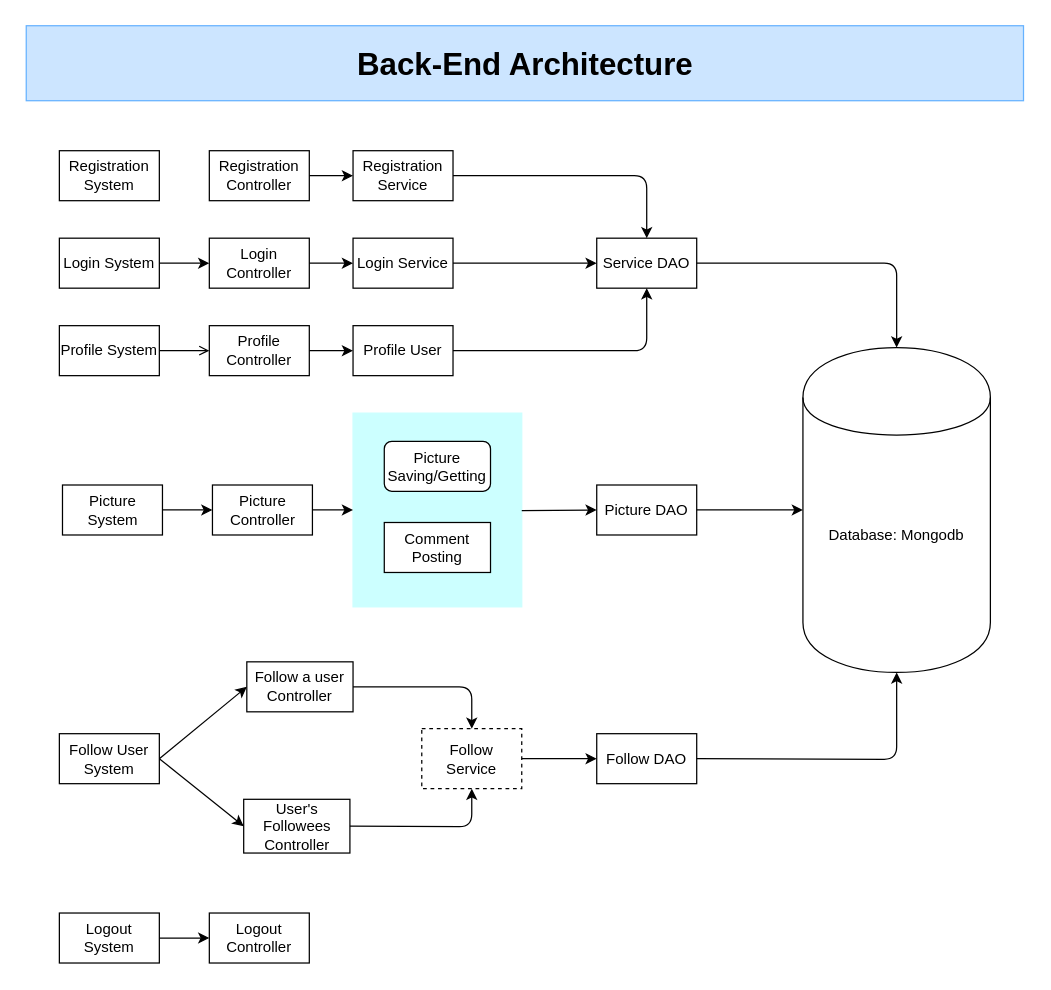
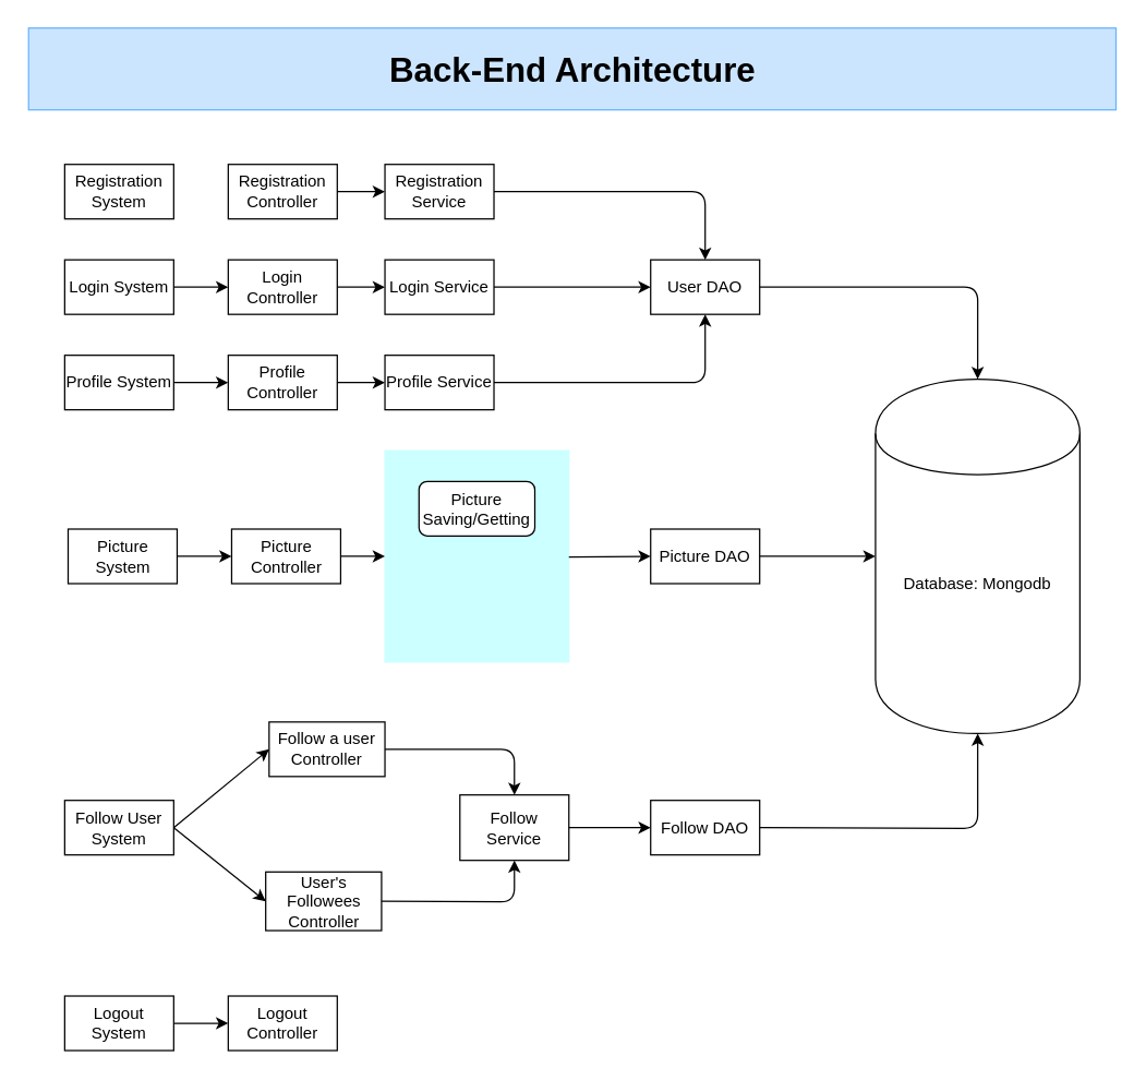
- <mxCell id="15" value="Service DAO" style="rounded=0;whiteSpace=wrap;html=1;" vertex="1" parent="3"><mxGeometry x="430" y="70" width="80" height="40" as="geometry" /></mxCell>
+ <mxCell id="15" value="User DAO" style="rounded=0;whiteSpace=wrap;html=1;" vertex="1" parent="3"><mxGeometry x="430" y="70" width="80" height="40" as="geometry" /></mxCell>
- <mxCell id="26" value="" style="endArrow=open;html=1;exitX=1;exitY=0.5;exitDx=0;exitDy=0;entryX=0;entryY=0.5;entryDx=0;entryDy=0;" edge="1" parent="3" source="7" target="24"><mxGeometry width="50" height="50" relative="1" as="geometry"><mxPoint x="80" y="160" as="sourcePoint" /><mxPoint x="65" y="550" as="targetPoint" /><Array as="points" /></mxGeometry></mxCell>
+ <mxCell id="26" value="" style="endArrow=classic;html=1;exitX=1;exitY=0.5;exitDx=0;exitDy=0;entryX=0;entryY=0.5;entryDx=0;entryDy=0;" edge="1" parent="3" source="7" target="24"><mxGeometry width="50" height="50" relative="1" as="geometry"><mxPoint x="80" y="160" as="sourcePoint" /><mxPoint x="65" y="550" as="targetPoint" /><Array as="points" /></mxGeometry></mxCell>
- <mxCell id="25" value="Profile User" style="rounded=0;whiteSpace=wrap;html=1;" vertex="1" parent="3"><mxGeometry x="235" y="140" width="80" height="40" as="geometry" /></mxCell>
+ <mxCell id="25" value="Profile Service" style="rounded=0;whiteSpace=wrap;html=1;" vertex="1" parent="3"><mxGeometry x="235" y="140" width="80" height="40" as="geometry" /></mxCell>
- <mxCell id="32" value="Comment Posting" style="rounded=0;whiteSpace=wrap;html=1;" vertex="1" parent="3"><mxGeometry x="260" y="297.5" width="85" height="40" as="geometry" /></mxCell>
- <mxCell id="38" value="Follow Service" style="rounded=0;whiteSpace=wrap;html=1;dashed=1;" vertex="1" parent="3"><mxGeometry x="290" y="462.5" width="80" height="48" as="geometry" /></mxCell>
+ <mxCell id="38" value="Follow Service" style="rounded=0;whiteSpace=wrap;html=1;" vertex="1" parent="3"><mxGeometry x="290" y="462.5" width="80" height="48" as="geometry" /></mxCell>
